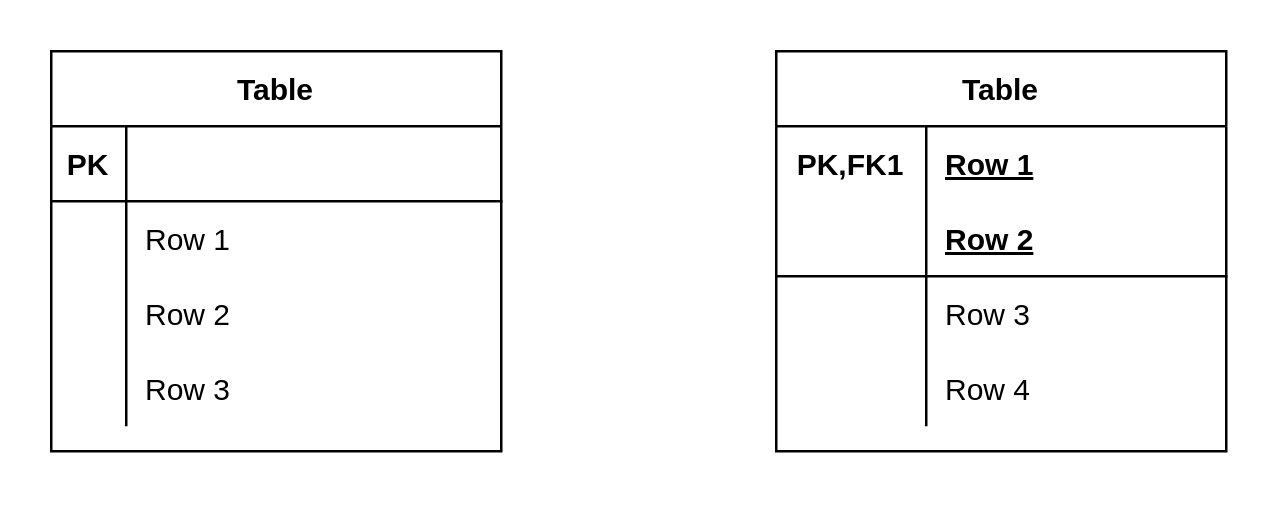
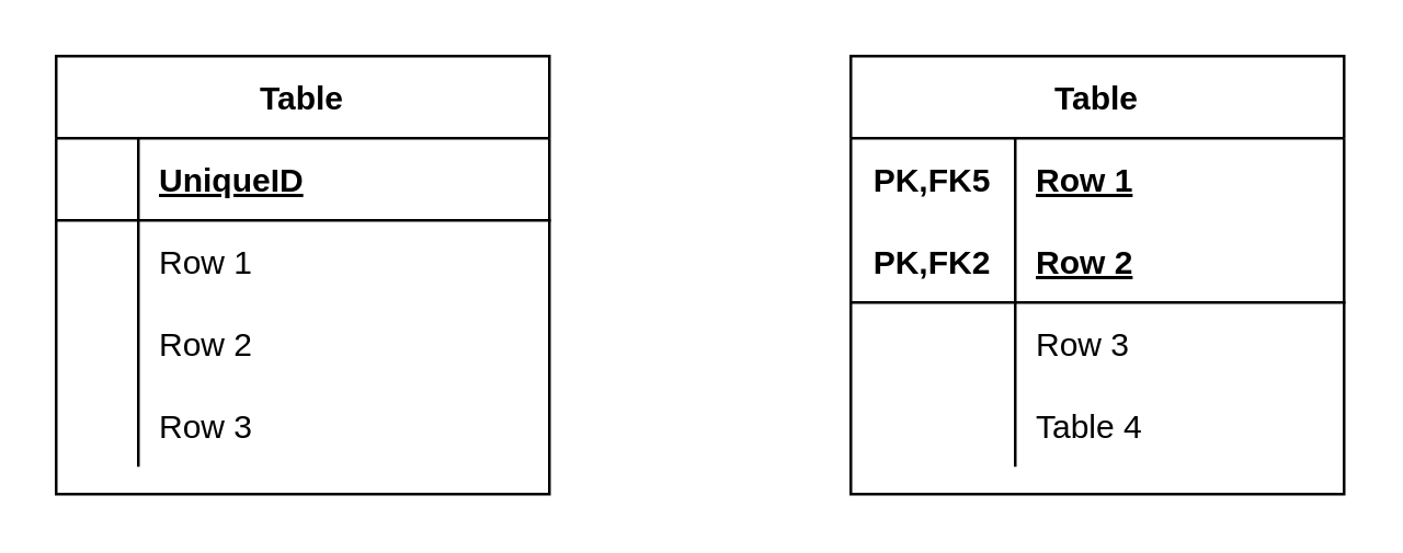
- <mxCell id="4" value="PK" style="shape=partialRectangle;connectable=0;fillColor=none;top=0;left=0;bottom=0;right=0;fontStyle=1;overflow=hidden;" vertex="1" parent="3"><mxGeometry width="30" height="30" as="geometry" /></mxCell>
+ <mxCell id="5" value="UniqueID" style="shape=partialRectangle;connectable=0;fillColor=none;top=0;left=0;bottom=0;right=0;align=left;spacingLeft=6;fontStyle=5;overflow=hidden;" vertex="1" parent="3"><mxGeometry x="30" width="150" height="30" as="geometry" /></mxCell>
- <mxCell id="17" value="PK,FK1" style="shape=partialRectangle;connectable=0;fillColor=none;top=0;left=0;bottom=0;right=0;fontStyle=1;overflow=hidden;" vertex="1" parent="16"><mxGeometry width="60" height="30" as="geometry" /></mxCell>
+ <mxCell id="17" value="PK,FK5" style="shape=partialRectangle;connectable=0;fillColor=none;top=0;left=0;bottom=0;right=0;fontStyle=1;overflow=hidden;" vertex="1" parent="16"><mxGeometry width="60" height="30" as="geometry" /></mxCell>
+ <mxCell id="20" value="PK,FK2" style="shape=partialRectangle;connectable=0;fillColor=none;top=0;left=0;bottom=0;right=0;fontStyle=1;overflow=hidden;" vertex="1" parent="19"><mxGeometry width="60" height="30" as="geometry" /></mxCell>
- <mxCell id="27" value="Row 4" style="shape=partialRectangle;connectable=0;fillColor=none;top=0;left=0;bottom=0;right=0;align=left;spacingLeft=6;overflow=hidden;" vertex="1" parent="25"><mxGeometry x="60" width="120" height="30" as="geometry" /></mxCell>
+ <mxCell id="27" value="Table 4" style="shape=partialRectangle;connectable=0;fillColor=none;top=0;left=0;bottom=0;right=0;align=left;spacingLeft=6;overflow=hidden;" vertex="1" parent="25"><mxGeometry x="60" width="120" height="30" as="geometry" /></mxCell>
